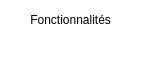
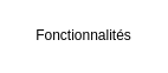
- <mxCell id="2" value="Fonctionnalités" style="text;html=1;resizable=0;autosize=1;align=center;verticalAlign=middle;points=[];fillColor=none;strokeColor=none;rounded=0;" vertex="1" parent="1"><mxGeometry x="20" y="10" width="100" height="20" as="geometry" /></mxCell>
+ <mxCell id="2" value="Fonctionnalités" style="text;html=1;resizable=0;autosize=1;align=center;verticalAlign=middle;points=[];fillColor=none;strokeColor=none;rounded=0;" vertex="1" parent="1"><mxGeometry x="20" y="20" width="100" height="20" as="geometry" /></mxCell>
